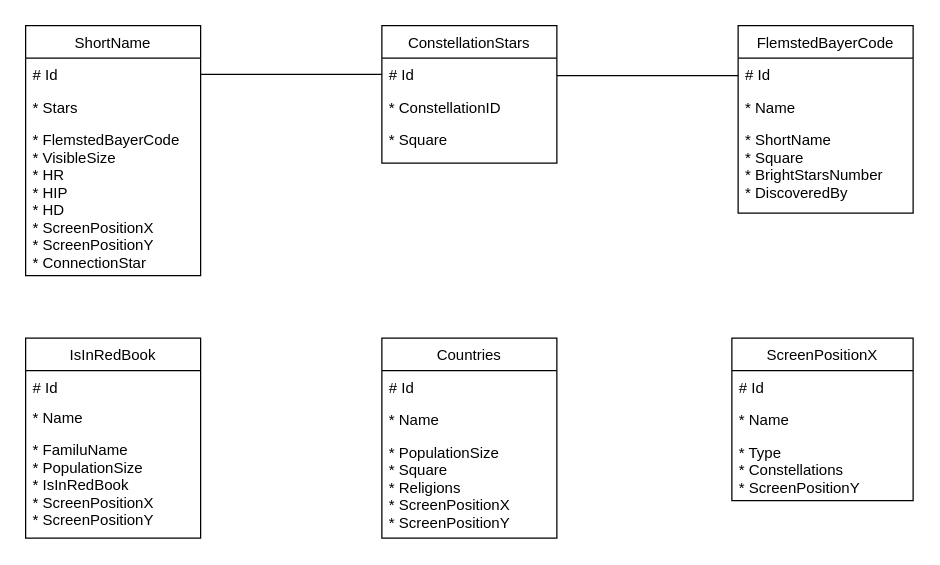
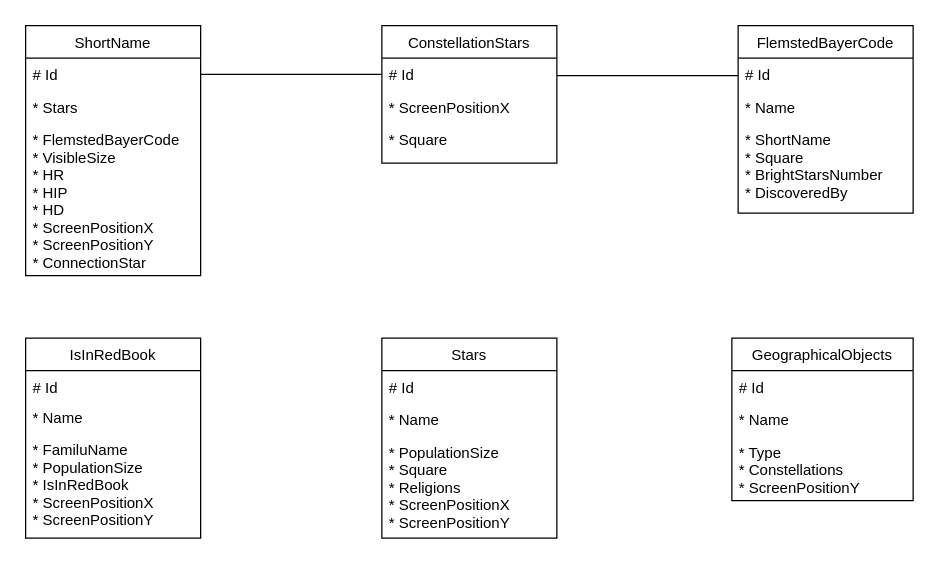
- <mxCell id="12" value="* ConstellationID" style="text;strokeColor=none;fillColor=none;align=left;verticalAlign=top;spacingLeft=4;spacingRight=4;overflow=hidden;rotatable=0;points=[[0,0.5],[1,0.5]];portConstraint=eastwest;" parent="10" vertex="1"><mxGeometry y="52" width="140" height="26" as="geometry" /></mxCell>
+ <mxCell id="12" value="* ScreenPositionX" style="text;strokeColor=none;fillColor=none;align=left;verticalAlign=top;spacingLeft=4;spacingRight=4;overflow=hidden;rotatable=0;points=[[0,0.5],[1,0.5]];portConstraint=eastwest;" parent="10" vertex="1"><mxGeometry y="52" width="140" height="26" as="geometry" /></mxCell>
- <mxCell id="20" value="Countries" style="swimlane;fontStyle=0;childLayout=stackLayout;horizontal=1;startSize=26;fillColor=none;horizontalStack=0;resizeParent=1;resizeParentMax=0;resizeLast=0;collapsible=1;marginBottom=0;" vertex="1" parent="1"><mxGeometry x="305" y="270" width="140" height="160" as="geometry" /></mxCell>
+ <mxCell id="20" value="Stars" style="swimlane;fontStyle=0;childLayout=stackLayout;horizontal=1;startSize=26;fillColor=none;horizontalStack=0;resizeParent=1;resizeParentMax=0;resizeLast=0;collapsible=1;marginBottom=0;" vertex="1" parent="1"><mxGeometry x="305" y="270" width="140" height="160" as="geometry" /></mxCell>
- <mxCell id="24" value="ScreenPositionX" style="swimlane;fontStyle=0;childLayout=stackLayout;horizontal=1;startSize=26;fillColor=none;horizontalStack=0;resizeParent=1;resizeParentMax=0;resizeLast=0;collapsible=1;marginBottom=0;" vertex="1" parent="1"><mxGeometry x="585" y="270" width="145" height="130" as="geometry" /></mxCell>
+ <mxCell id="24" value="GeographicalObjects" style="swimlane;fontStyle=0;childLayout=stackLayout;horizontal=1;startSize=26;fillColor=none;horizontalStack=0;resizeParent=1;resizeParentMax=0;resizeLast=0;collapsible=1;marginBottom=0;" vertex="1" parent="1"><mxGeometry x="585" y="270" width="145" height="130" as="geometry" /></mxCell>
